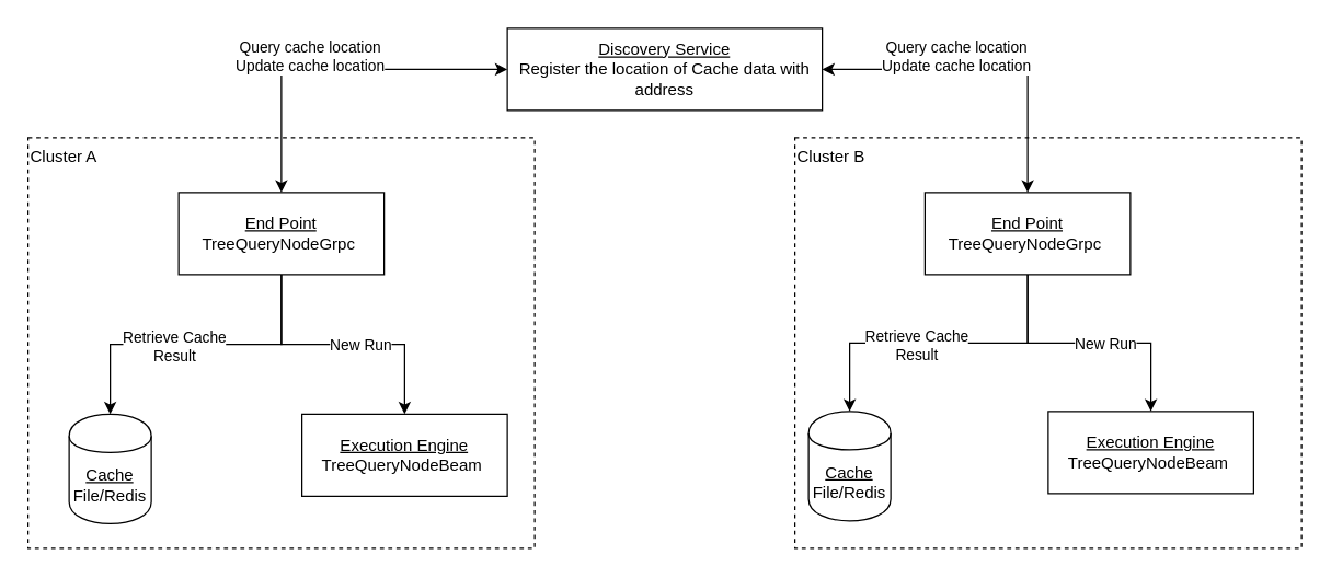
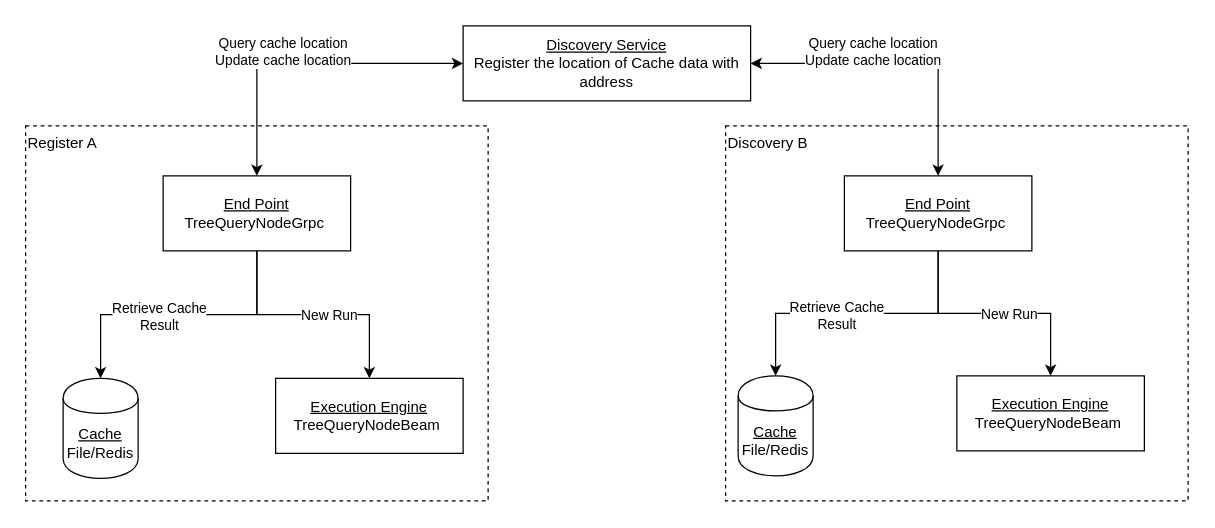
- <mxCell id="2" value="Cluster A" style="rounded=0;whiteSpace=wrap;html=1;verticalAlign=top;fillColor=none;align=left;dashed=1;" vertex="1" parent="1"><mxGeometry x="20" y="100" width="370" height="300" as="geometry" /></mxCell>
+ <mxCell id="2" value="Register A" style="rounded=0;whiteSpace=wrap;html=1;verticalAlign=top;fillColor=none;align=left;dashed=1;" vertex="1" parent="1"><mxGeometry x="20" y="100" width="370" height="300" as="geometry" /></mxCell>
- <mxCell id="22" value="Cluster B" style="rounded=0;whiteSpace=wrap;html=1;verticalAlign=top;fillColor=none;align=left;dashed=1;" vertex="1" parent="1"><mxGeometry x="580" y="100" width="370" height="300" as="geometry" /></mxCell>
+ <mxCell id="22" value="Discovery B" style="rounded=0;whiteSpace=wrap;html=1;verticalAlign=top;fillColor=none;align=left;dashed=1;" vertex="1" parent="1"><mxGeometry x="580" y="100" width="370" height="300" as="geometry" /></mxCell>
